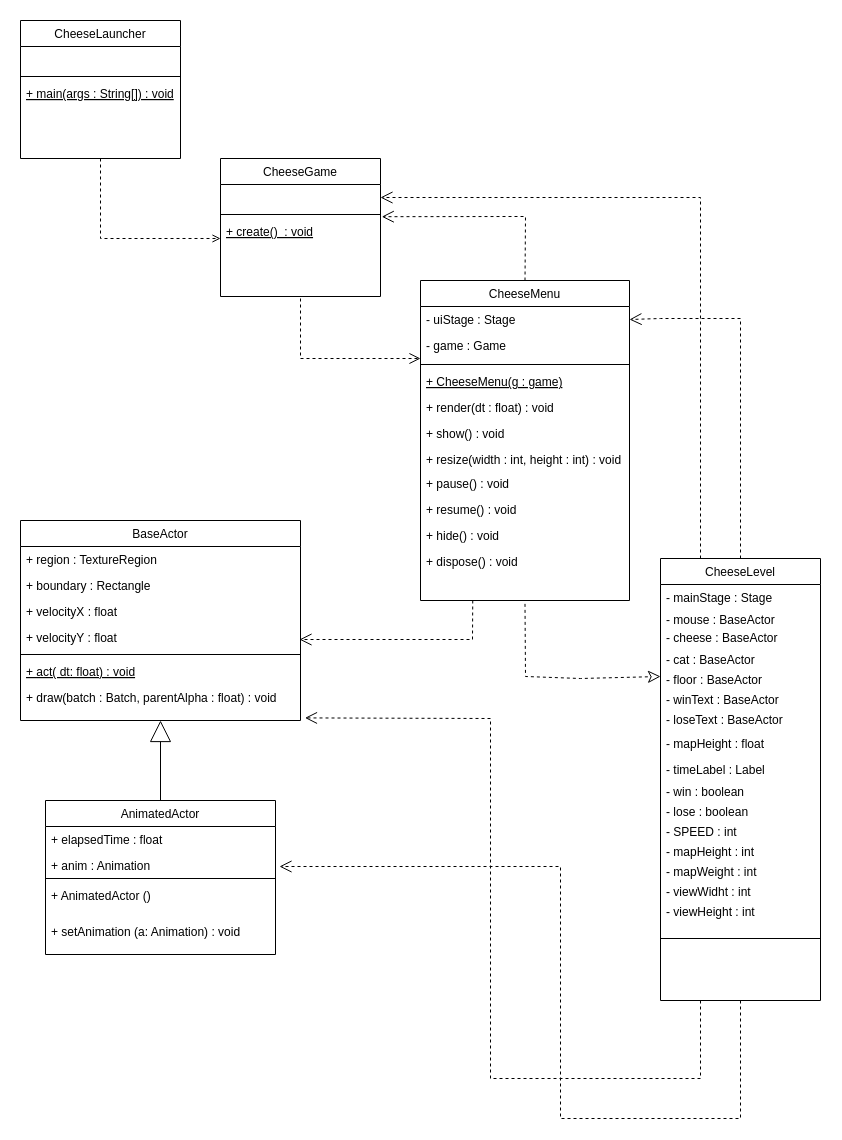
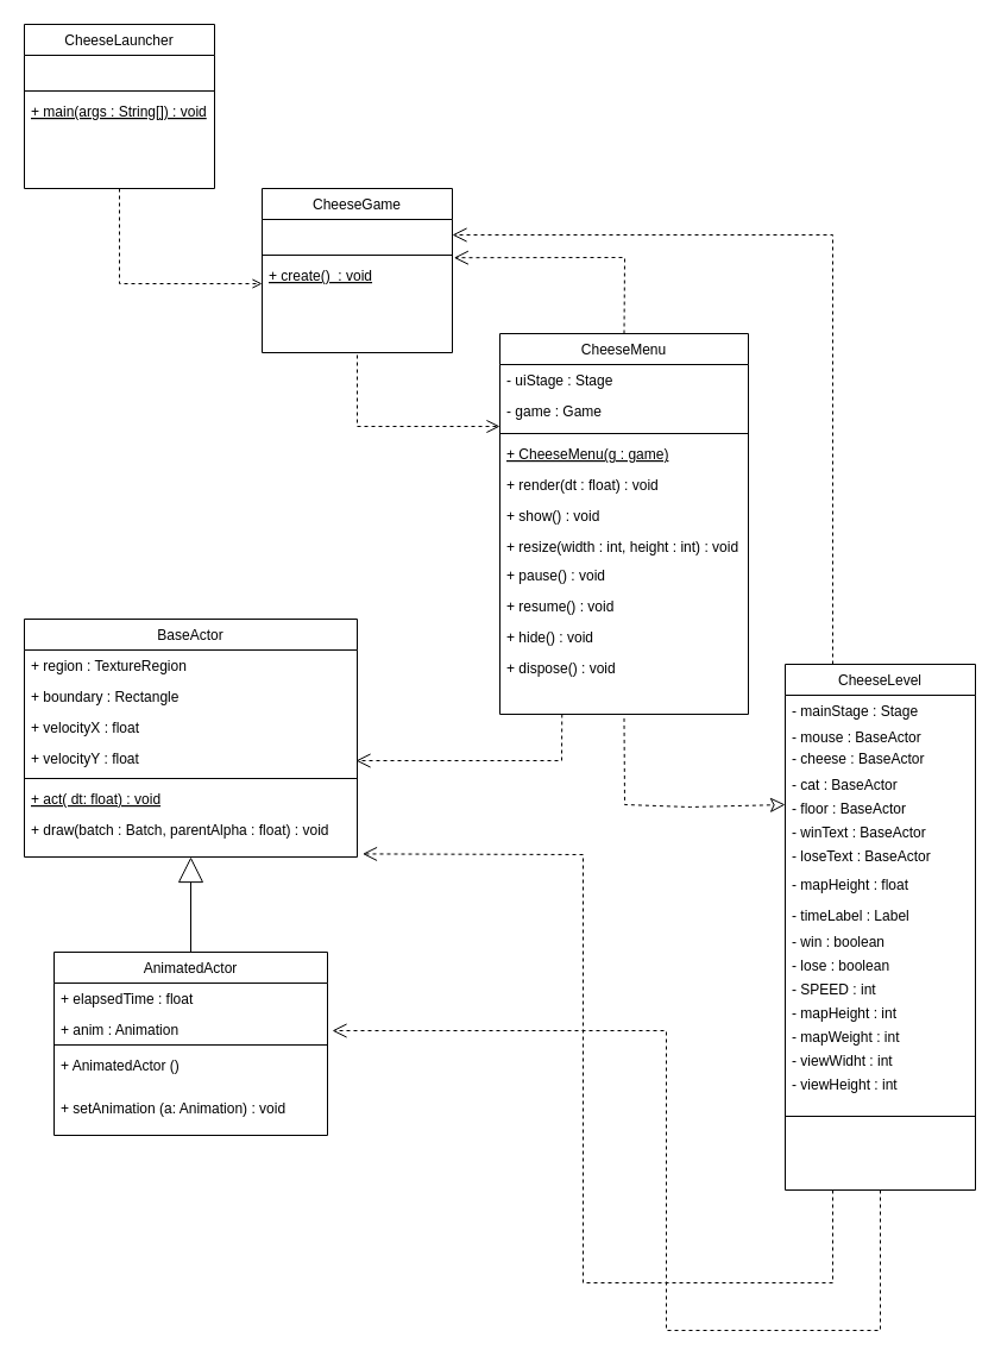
- <mxCell id="58" value="" style="endArrow=open;html=1;rounded=0;startSize=6;endSize=10;strokeWidth=1;exitX=0.5;exitY=0;exitDx=0;exitDy=0;entryX=1;entryY=0.5;entryDx=0;entryDy=0;dashed=1;endFill=0;" parent="1" source="28" target="7" edge="1"><mxGeometry width="50" height="50" relative="1" as="geometry"><mxPoint x="760" y="368" as="sourcePoint" /><mxPoint x="641.28" y="304.188" as="targetPoint" /><Array as="points"><mxPoint x="740" y="318" /><mxPoint x="660" y="318" /></Array></mxGeometry></mxCell>
